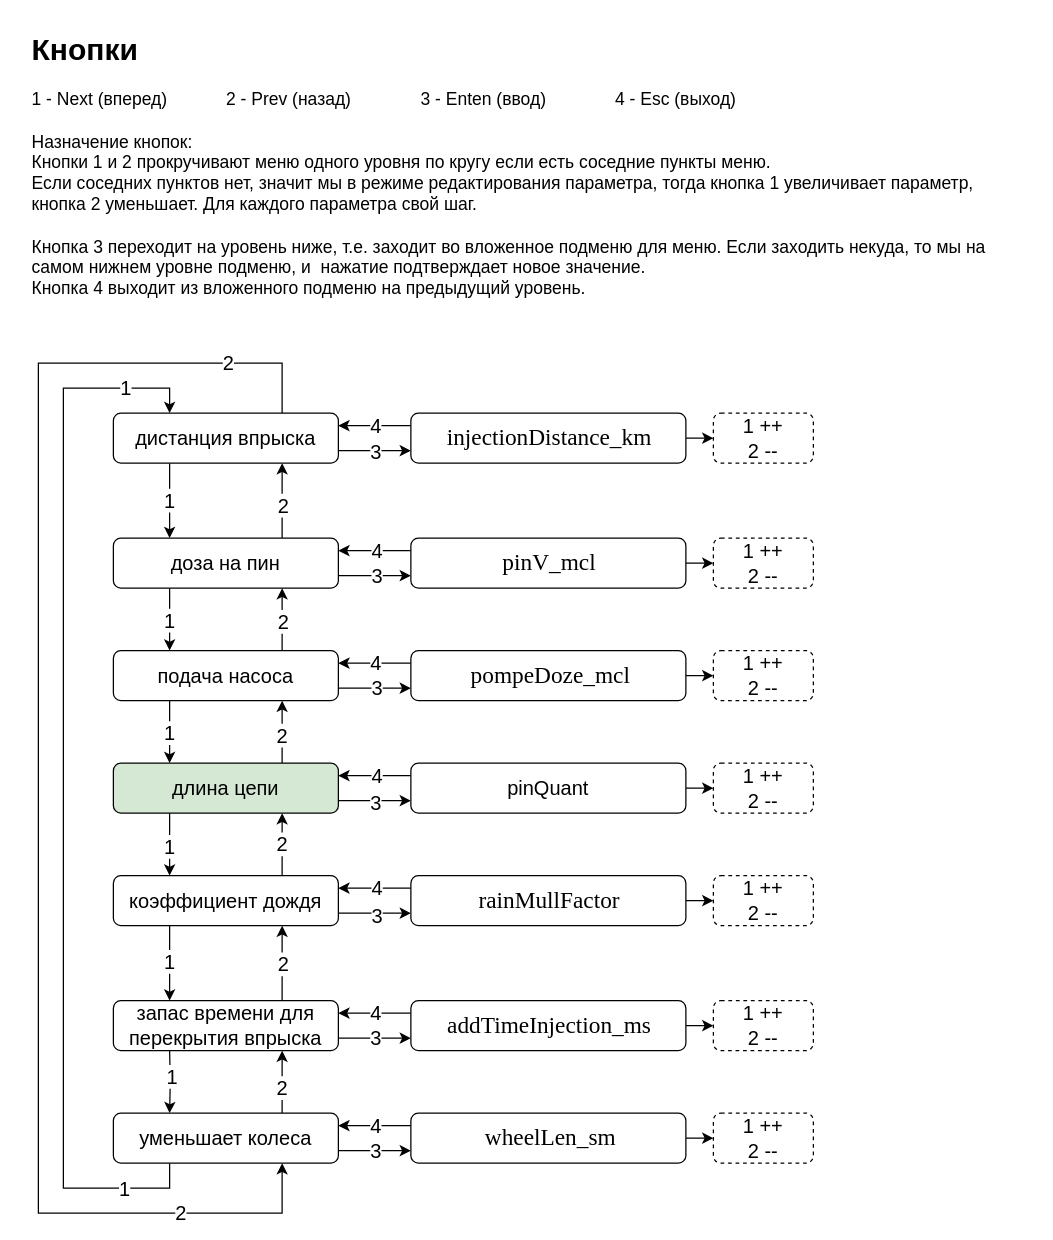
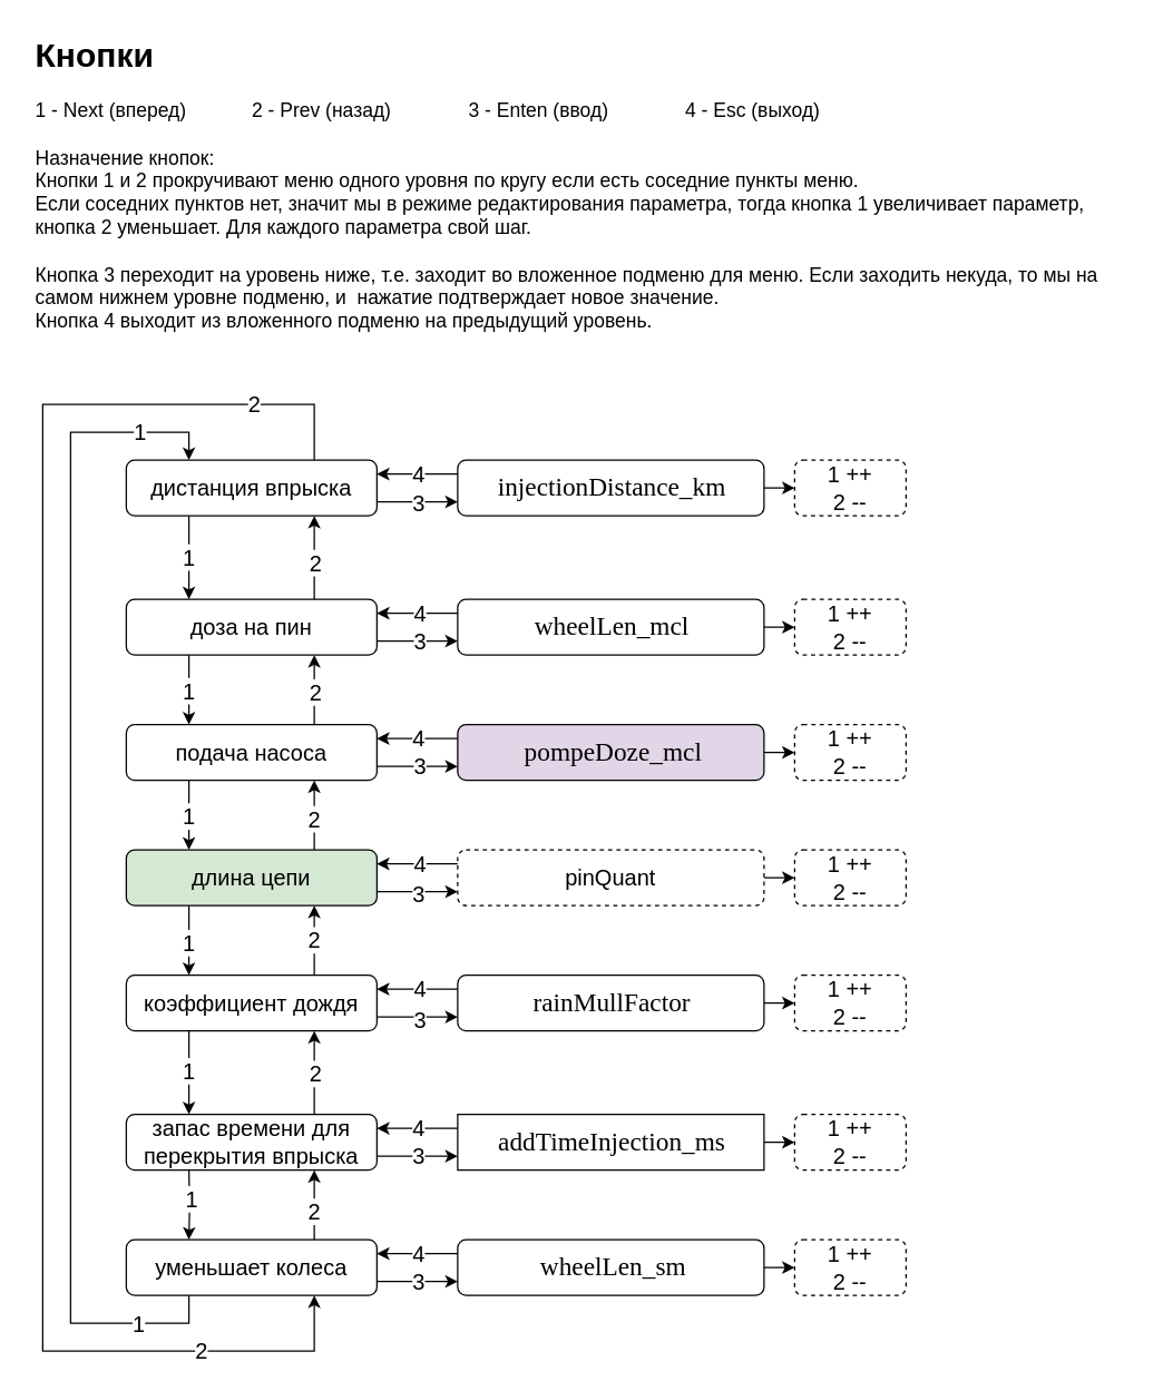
- <mxCell id="44" value="&lt;div style=&quot;padding: 0px 0px 0px 2px;&quot;&gt;&lt;div style=&quot;font-family: Consolas; font-size: 14pt;&quot;&gt;&lt;p style=&quot;margin: 0px;&quot;&gt;pinV_mcl&lt;/p&gt;&lt;/div&gt;&lt;/div&gt;" style="rounded=1;whiteSpace=wrap;html=1;fontSize=16;labelBackgroundColor=none;" vertex="1" parent="1"><mxGeometry x="328" y="430" width="220" height="40" as="geometry" /></mxCell>
+ <mxCell id="44" value="&lt;div style=&quot;padding: 0px 0px 0px 2px;&quot;&gt;&lt;div style=&quot;font-family: Consolas; font-size: 14pt;&quot;&gt;&lt;p style=&quot;margin: 0px;&quot;&gt;wheelLen_mcl&lt;/p&gt;&lt;/div&gt;&lt;/div&gt;" style="rounded=1;whiteSpace=wrap;html=1;fontSize=16;labelBackgroundColor=none;" vertex="1" parent="1"><mxGeometry x="328" y="430" width="220" height="40" as="geometry" /></mxCell>
- <mxCell id="48" value="&lt;div style=&quot;padding: 0px 0px 0px 2px;&quot;&gt;&lt;div style=&quot;font-family: Consolas; font-size: 14pt;&quot;&gt;&lt;div style=&quot;padding: 0px 0px 0px 2px;&quot;&gt;&lt;div style=&quot;font-size: 14pt;&quot;&gt;&lt;p style=&quot;margin: 0px;&quot;&gt;pompeDoze_mcl&lt;/p&gt;&lt;/div&gt;&lt;/div&gt;&lt;/div&gt;&lt;/div&gt;" style="rounded=1;whiteSpace=wrap;html=1;fontSize=16;labelBackgroundColor=none;" vertex="1" parent="1"><mxGeometry x="328" y="520" width="220" height="40" as="geometry" /></mxCell>
+ <mxCell id="48" value="&lt;div style=&quot;padding: 0px 0px 0px 2px;&quot;&gt;&lt;div style=&quot;font-family: Consolas; font-size: 14pt;&quot;&gt;&lt;div style=&quot;padding: 0px 0px 0px 2px;&quot;&gt;&lt;div style=&quot;font-size: 14pt;&quot;&gt;&lt;p style=&quot;margin: 0px;&quot;&gt;pompeDoze_mcl&lt;/p&gt;&lt;/div&gt;&lt;/div&gt;&lt;/div&gt;&lt;/div&gt;" style="rounded=1;whiteSpace=wrap;html=1;fontSize=16;labelBackgroundColor=none;fillColor=#e1d5e7;" vertex="1" parent="1"><mxGeometry x="328" y="520" width="220" height="40" as="geometry" /></mxCell>
- <mxCell id="52" value="pinQuant" style="rounded=1;whiteSpace=wrap;html=1;fontSize=16;" vertex="1" parent="1"><mxGeometry x="328" y="610" width="220" height="40" as="geometry" /></mxCell>
+ <mxCell id="52" value="pinQuant" style="rounded=1;whiteSpace=wrap;html=1;fontSize=16;dashed=1;" vertex="1" parent="1"><mxGeometry x="328" y="610" width="220" height="40" as="geometry" /></mxCell>
- <mxCell id="56" value="&lt;div style=&quot;padding: 0px 0px 0px 2px;&quot;&gt;&lt;div style=&quot;font-family: Consolas; font-size: 14pt;&quot;&gt;&lt;p style=&quot;margin: 0px;&quot;&gt;addTimeInjection_ms&lt;/p&gt;&lt;/div&gt;&lt;/div&gt;" style="rounded=1;whiteSpace=wrap;html=1;fontSize=16;labelBackgroundColor=none;" vertex="1" parent="1"><mxGeometry x="328" y="800" width="220" height="40" as="geometry" /></mxCell>
+ <mxCell id="56" value="&lt;div style=&quot;padding: 0px 0px 0px 2px;&quot;&gt;&lt;div style=&quot;font-family: Consolas; font-size: 14pt;&quot;&gt;&lt;p style=&quot;margin: 0px;&quot;&gt;addTimeInjection_ms&lt;/p&gt;&lt;/div&gt;&lt;/div&gt;" style="whiteSpace=wrap;html=1;fontSize=16;labelBackgroundColor=none;rounded=0;" vertex="1" parent="1"><mxGeometry x="328" y="800" width="220" height="40" as="geometry" /></mxCell>
